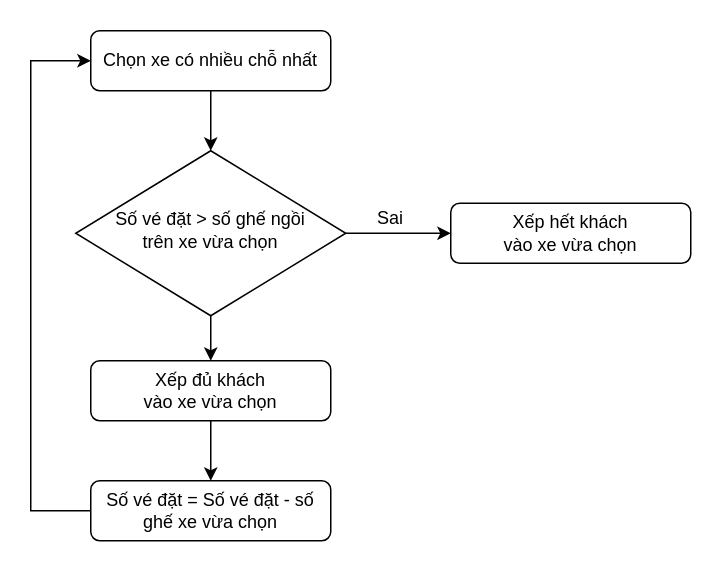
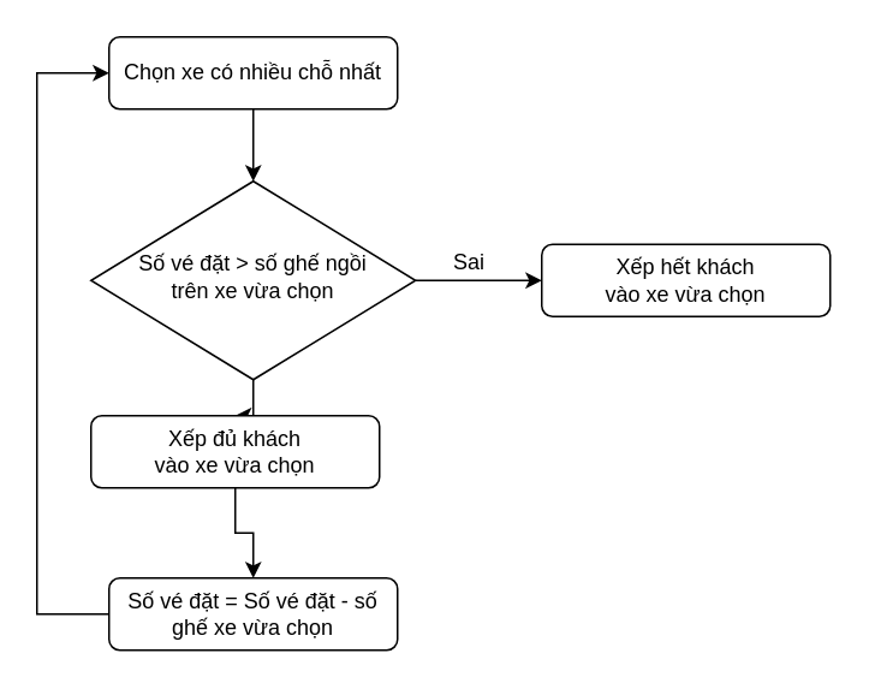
- <mxCell id="10" value="Xếp đủ khách &lt;br&gt;vào xe vừa chọn" style="rounded=1;whiteSpace=wrap;html=1;fontSize=12;glass=0;strokeWidth=1;shadow=0;" parent="1" vertex="1"><mxGeometry x="60" y="240" width="160" height="40" as="geometry" /></mxCell>
+ <mxCell id="10" value="Xếp đủ khách &lt;br&gt;vào xe vừa chọn" style="rounded=1;whiteSpace=wrap;html=1;fontSize=12;glass=0;strokeWidth=1;shadow=0;" parent="1" vertex="1"><mxGeometry x="50" y="230" width="160" height="40" as="geometry" /></mxCell>
